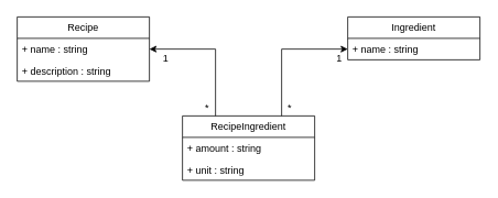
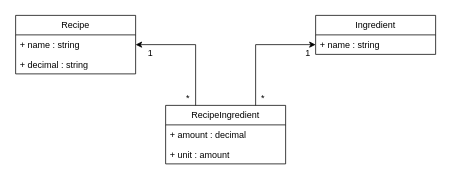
- <mxCell id="11" value="+ description : string" style="text;strokeColor=none;fillColor=none;align=left;verticalAlign=top;spacingLeft=4;spacingRight=4;overflow=hidden;rotatable=0;points=[[0,0.5],[1,0.5]];portConstraint=eastwest;whiteSpace=wrap;html=1;" parent="9" vertex="1"><mxGeometry y="52" width="160" height="26" as="geometry" /></mxCell>
+ <mxCell id="11" value="+ decimal : string" style="text;strokeColor=none;fillColor=none;align=left;verticalAlign=top;spacingLeft=4;spacingRight=4;overflow=hidden;rotatable=0;points=[[0,0.5],[1,0.5]];portConstraint=eastwest;whiteSpace=wrap;html=1;" parent="9" vertex="1"><mxGeometry y="52" width="160" height="26" as="geometry" /></mxCell>
- <mxCell id="5" value="+ amount : string" style="text;strokeColor=none;fillColor=none;align=left;verticalAlign=top;spacingLeft=4;spacingRight=4;overflow=hidden;rotatable=0;points=[[0,0.5],[1,0.5]];portConstraint=eastwest;whiteSpace=wrap;html=1;" parent="4" vertex="1"><mxGeometry y="26" width="160" height="26" as="geometry" /></mxCell>
+ <mxCell id="5" value="+ amount : decimal" style="text;strokeColor=none;fillColor=none;align=left;verticalAlign=top;spacingLeft=4;spacingRight=4;overflow=hidden;rotatable=0;points=[[0,0.5],[1,0.5]];portConstraint=eastwest;whiteSpace=wrap;html=1;" parent="4" vertex="1"><mxGeometry y="26" width="160" height="26" as="geometry" /></mxCell>
- <mxCell id="6" value="+ unit : string" style="text;strokeColor=none;fillColor=none;align=left;verticalAlign=top;spacingLeft=4;spacingRight=4;overflow=hidden;rotatable=0;points=[[0,0.5],[1,0.5]];portConstraint=eastwest;whiteSpace=wrap;html=1;" parent="4" vertex="1"><mxGeometry y="52" width="160" height="26" as="geometry" /></mxCell>
+ <mxCell id="6" value="+ unit : amount" style="text;strokeColor=none;fillColor=none;align=left;verticalAlign=top;spacingLeft=4;spacingRight=4;overflow=hidden;rotatable=0;points=[[0,0.5],[1,0.5]];portConstraint=eastwest;whiteSpace=wrap;html=1;" parent="4" vertex="1"><mxGeometry y="52" width="160" height="26" as="geometry" /></mxCell>
